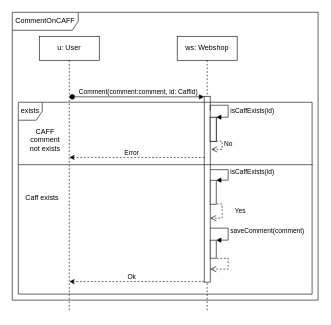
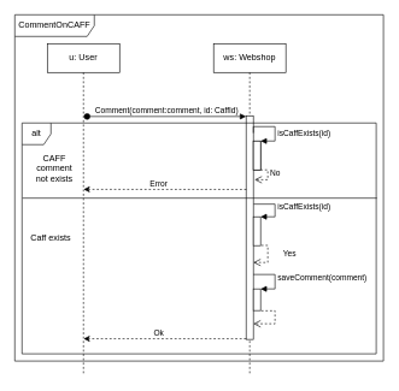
- <mxCell id="21" value="exists" style="shape=umlFrame;whiteSpace=wrap;html=1;width=40;height=30;" vertex="1" parent="1"><mxGeometry x="30" y="170" width="490" height="320" as="geometry" /></mxCell>
+ <mxCell id="21" value="alt" style="shape=umlFrame;whiteSpace=wrap;html=1;width=40;height=30;" vertex="1" parent="1"><mxGeometry x="30" y="170" width="490" height="320" as="geometry" /></mxCell>
